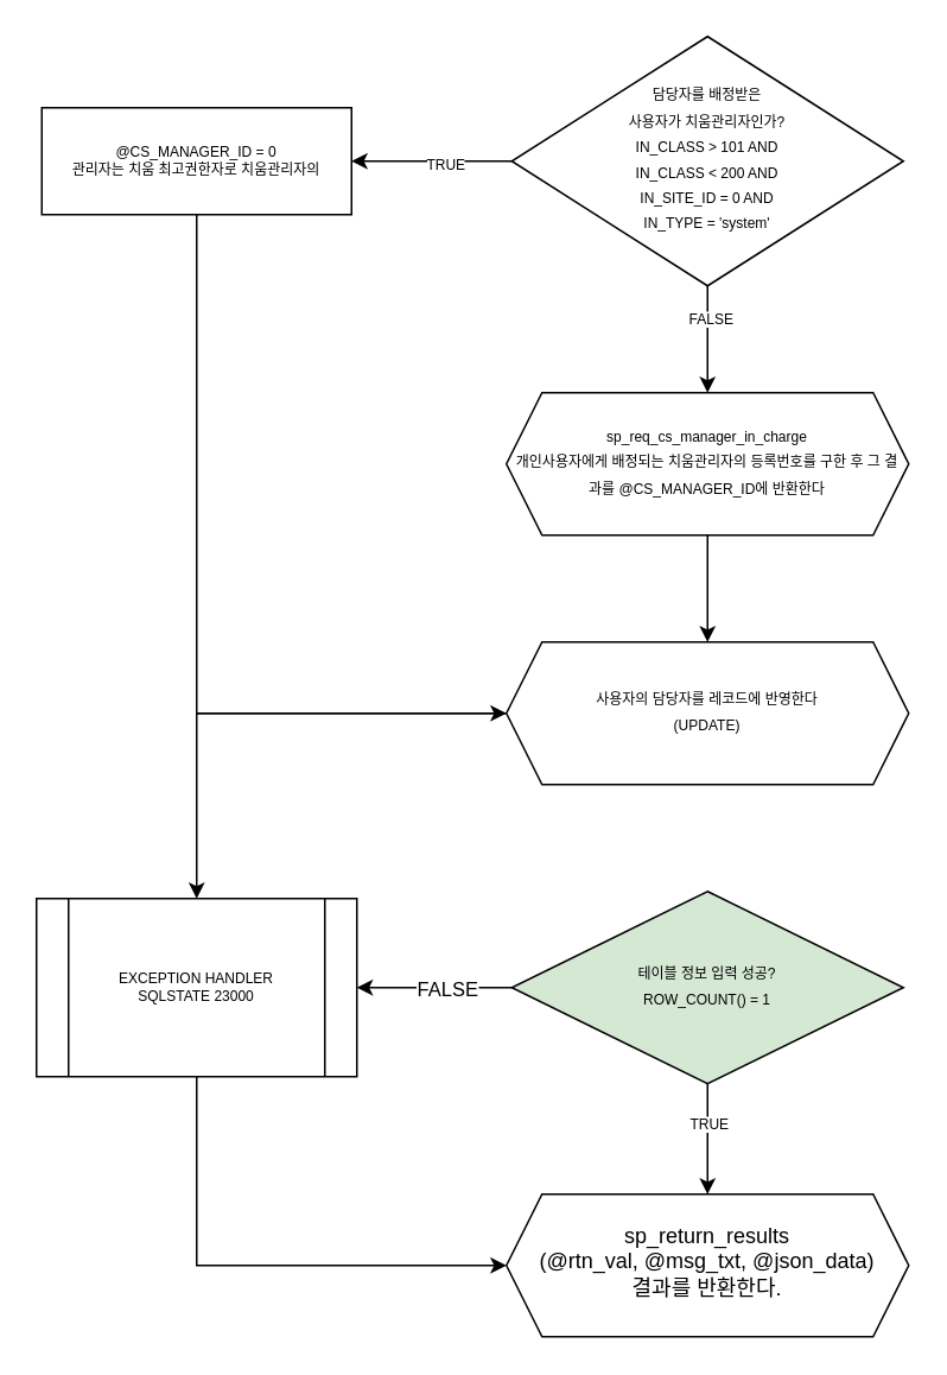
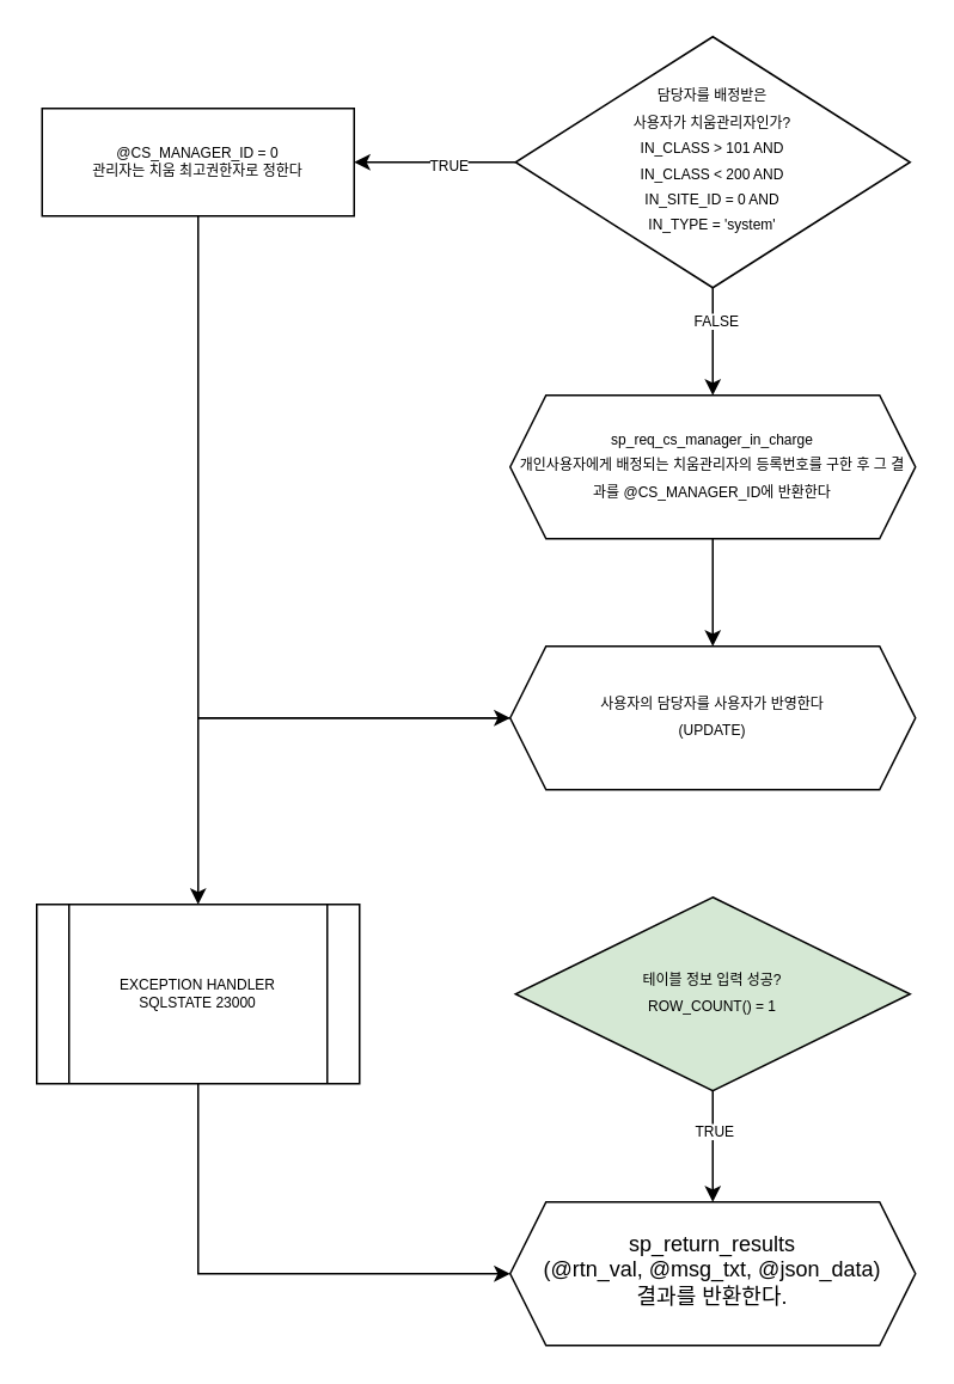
- <mxCell id="11" value="&lt;font style=&quot;font-size: 8px&quot;&gt;@CS_MANAGER_ID = 0&lt;br&gt;관리자는 치움 최고권한자로 치움관리자의&lt;br&gt;&lt;/font&gt;" style="rounded=0;whiteSpace=wrap;html=1;fontSize=8;" vertex="1" parent="1"><mxGeometry x="23" y="60" width="174" height="60" as="geometry" /></mxCell>
+ <mxCell id="11" value="&lt;font style=&quot;font-size: 8px&quot;&gt;@CS_MANAGER_ID = 0&lt;br&gt;관리자는 치움 최고권한자로 정한다&lt;br&gt;&lt;/font&gt;" style="rounded=0;whiteSpace=wrap;html=1;fontSize=8;" vertex="1" parent="1"><mxGeometry x="23" y="60" width="174" height="60" as="geometry" /></mxCell>
- <mxCell id="15" value="&lt;span style=&quot;font-size: 8px&quot;&gt;사용자의 담당자를 레코드에 반영한다&lt;br&gt;(UPDATE)&lt;br&gt;&lt;/span&gt;" style="shape=hexagon;perimeter=hexagonPerimeter2;whiteSpace=wrap;html=1;fixedSize=1;shadow=0;strokeWidth=1;spacing=6;spacingTop=-4;" vertex="1" parent="1"><mxGeometry x="284" y="360" width="226" height="80" as="geometry" /></mxCell>
+ <mxCell id="15" value="&lt;span style=&quot;font-size: 8px&quot;&gt;사용자의 담당자를 사용자가 반영한다&lt;br&gt;(UPDATE)&lt;br&gt;&lt;/span&gt;" style="shape=hexagon;perimeter=hexagonPerimeter2;whiteSpace=wrap;html=1;fixedSize=1;shadow=0;strokeWidth=1;spacing=6;spacingTop=-4;" vertex="1" parent="1"><mxGeometry x="284" y="360" width="226" height="80" as="geometry" /></mxCell>
- <mxCell id="18" value="" style="edgeStyle=orthogonalEdgeStyle;rounded=0;orthogonalLoop=1;jettySize=auto;html=1;" edge="1" parent="1" source="20" target="4"><mxGeometry relative="1" as="geometry" /></mxCell>
- <mxCell id="19" value="FALSE" style="edgeLabel;html=1;align=center;verticalAlign=middle;resizable=0;points=[];" vertex="1" connectable="0" parent="18"><mxGeometry x="0.261" relative="1" as="geometry"><mxPoint x="18" as="offset" /></mxGeometry></mxCell>
